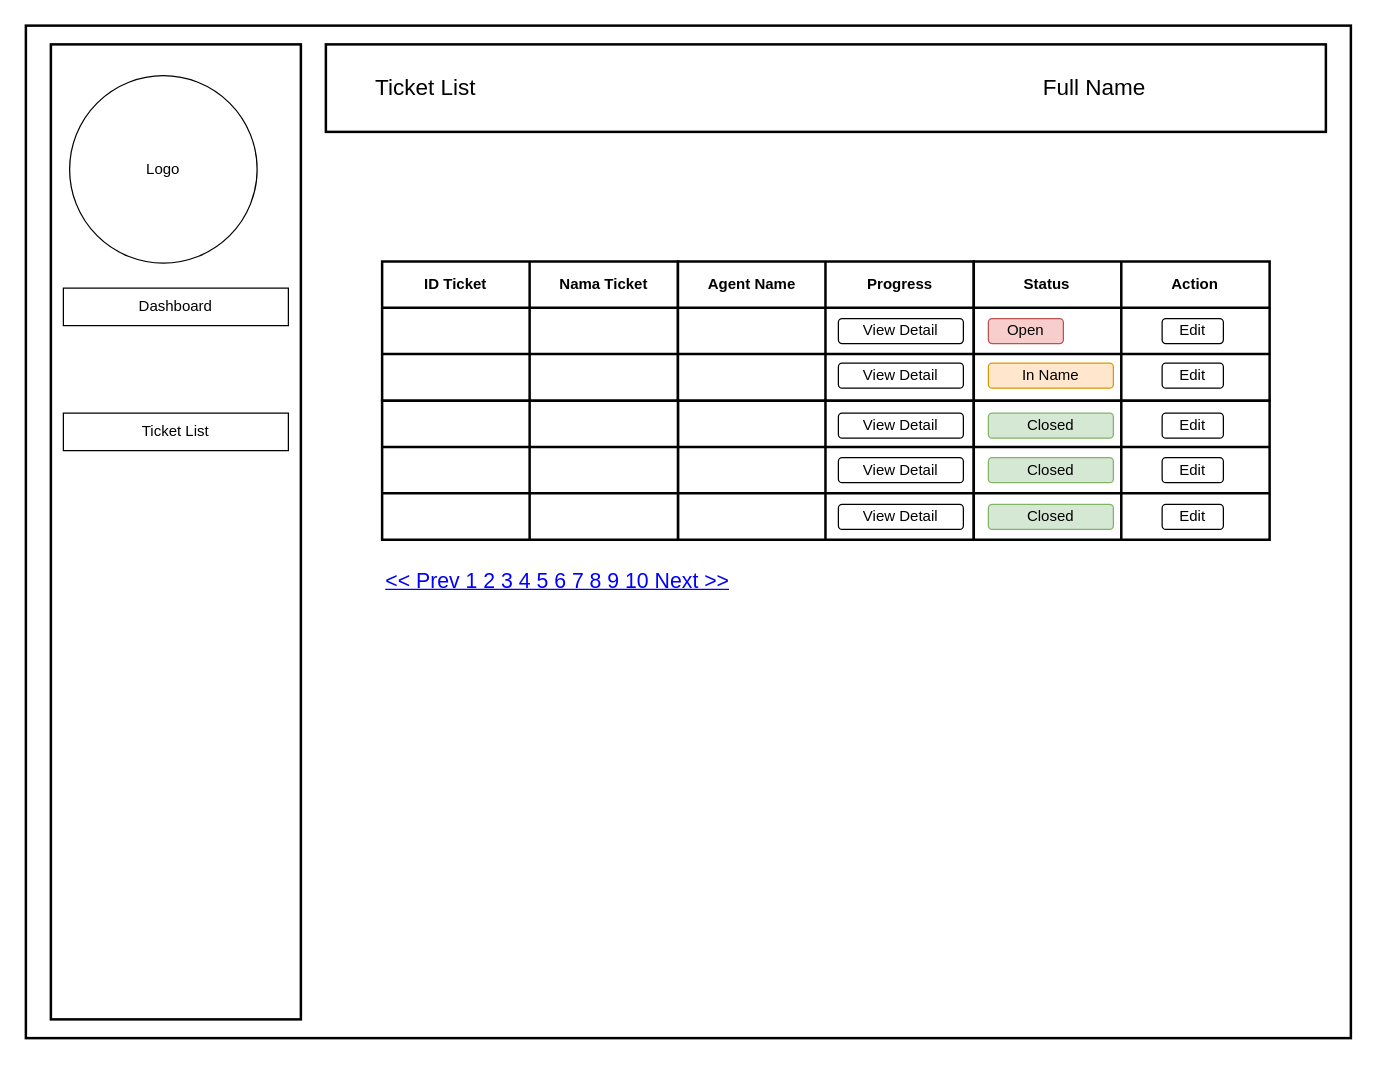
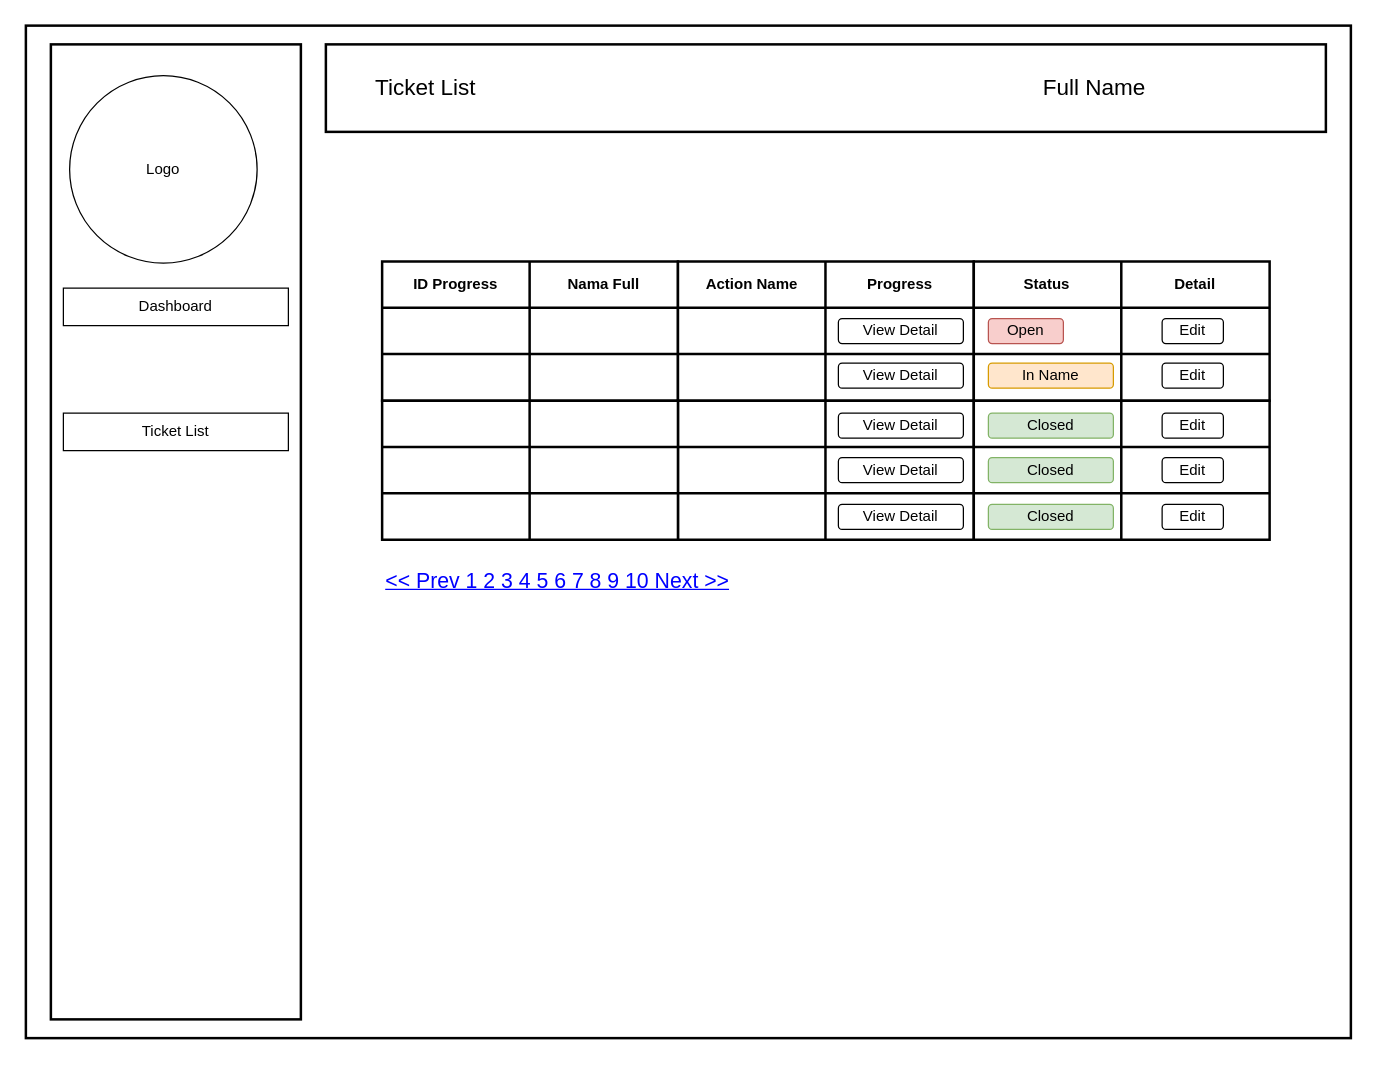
- <mxCell id="14" value="ID Ticket" style="shape=partialRectangle;html=1;whiteSpace=wrap;connectable=0;fillColor=none;top=0;left=0;bottom=0;right=0;overflow=hidden;fontStyle=1" vertex="1" parent="13"><mxGeometry width="118" height="37" as="geometry"><mxRectangle width="118" height="37" as="alternateBounds" /></mxGeometry></mxCell>
+ <mxCell id="14" value="ID Progress" style="shape=partialRectangle;html=1;whiteSpace=wrap;connectable=0;fillColor=none;top=0;left=0;bottom=0;right=0;overflow=hidden;fontStyle=1" vertex="1" parent="13"><mxGeometry width="118" height="37" as="geometry"><mxRectangle width="118" height="37" as="alternateBounds" /></mxGeometry></mxCell>
- <mxCell id="15" value="Nama Ticket" style="shape=partialRectangle;html=1;whiteSpace=wrap;connectable=0;fillColor=none;top=0;left=0;bottom=0;right=0;overflow=hidden;fontStyle=1" vertex="1" parent="13"><mxGeometry x="118" width="119" height="37" as="geometry"><mxRectangle width="119" height="37" as="alternateBounds" /></mxGeometry></mxCell>
+ <mxCell id="15" value="Nama Full" style="shape=partialRectangle;html=1;whiteSpace=wrap;connectable=0;fillColor=none;top=0;left=0;bottom=0;right=0;overflow=hidden;fontStyle=1" vertex="1" parent="13"><mxGeometry x="118" width="119" height="37" as="geometry"><mxRectangle width="119" height="37" as="alternateBounds" /></mxGeometry></mxCell>
- <mxCell id="24" value="Agent Name" style="shape=partialRectangle;html=1;whiteSpace=wrap;connectable=0;fillColor=none;top=0;left=0;bottom=0;right=0;overflow=hidden;fontStyle=1" vertex="1" parent="23"><mxGeometry width="118" height="37" as="geometry"><mxRectangle width="118" height="37" as="alternateBounds" /></mxGeometry></mxCell>
+ <mxCell id="24" value="Action Name" style="shape=partialRectangle;html=1;whiteSpace=wrap;connectable=0;fillColor=none;top=0;left=0;bottom=0;right=0;overflow=hidden;fontStyle=1" vertex="1" parent="23"><mxGeometry width="118" height="37" as="geometry"><mxRectangle width="118" height="37" as="alternateBounds" /></mxGeometry></mxCell>
- <mxCell id="35" value="Action" style="shape=partialRectangle;html=1;whiteSpace=wrap;connectable=0;fillColor=none;top=0;left=0;bottom=0;right=0;overflow=hidden;fontStyle=1" vertex="1" parent="33"><mxGeometry x="118" width="119" height="37" as="geometry"><mxRectangle width="119" height="37" as="alternateBounds" /></mxGeometry></mxCell>
+ <mxCell id="35" value="Detail" style="shape=partialRectangle;html=1;whiteSpace=wrap;connectable=0;fillColor=none;top=0;left=0;bottom=0;right=0;overflow=hidden;fontStyle=1" vertex="1" parent="33"><mxGeometry x="118" width="119" height="37" as="geometry"><mxRectangle width="119" height="37" as="alternateBounds" /></mxGeometry></mxCell>
